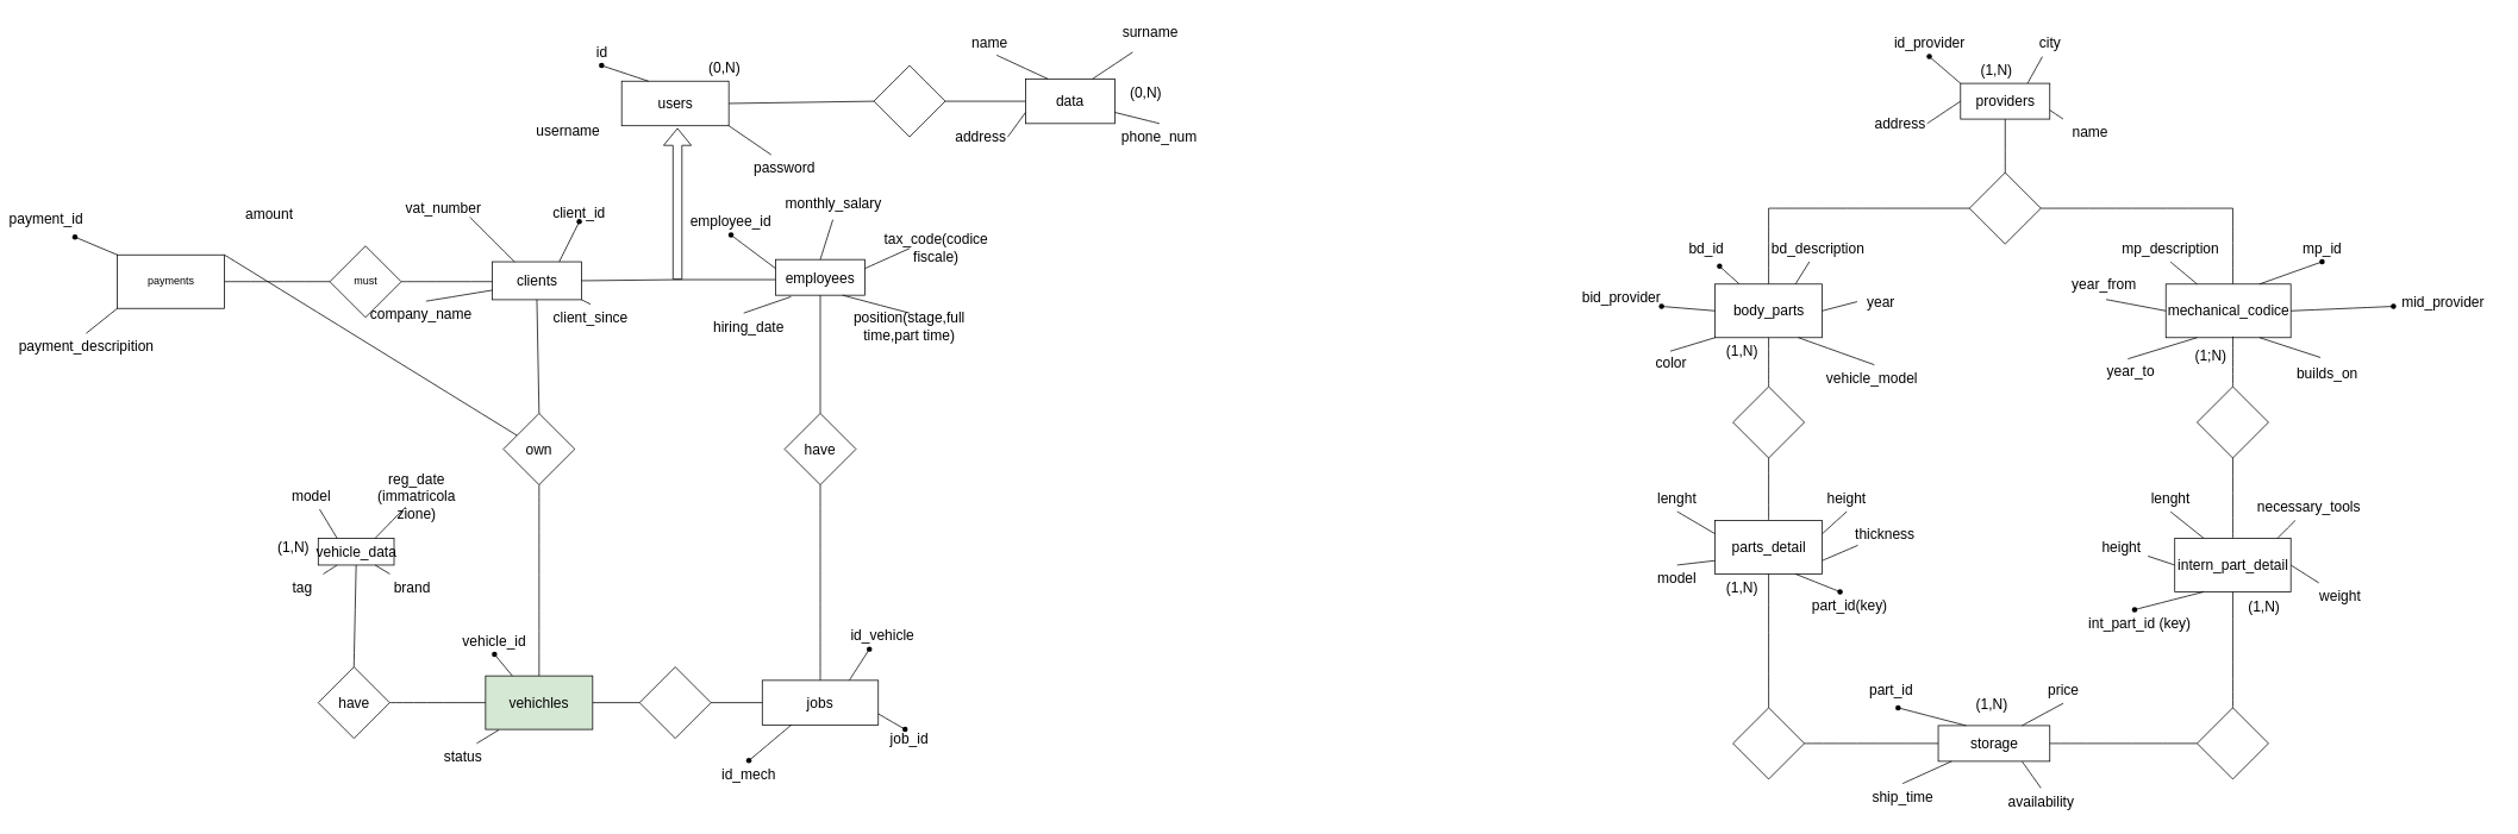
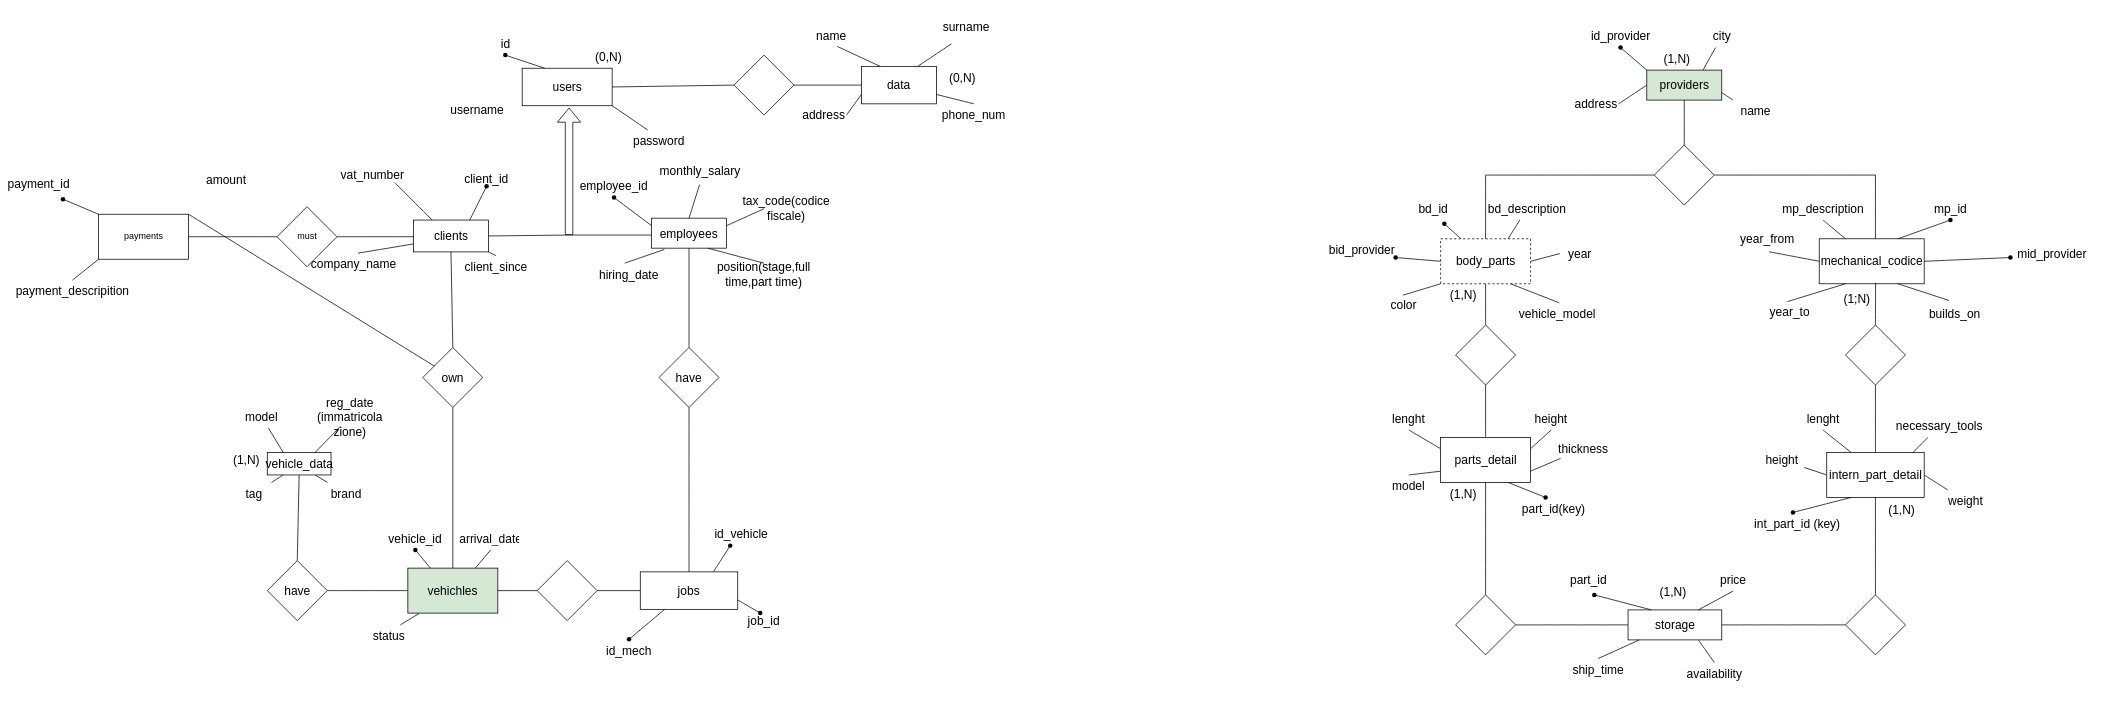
- <mxCell id="165" value="providers" style="rounded=0;whiteSpace=wrap;html=1;fontSize=16;" vertex="1" parent="1"><mxGeometry x="2195.5" y="93" width="100" height="40" as="geometry" /></mxCell>
+ <mxCell id="165" value="providers" style="rounded=0;whiteSpace=wrap;html=1;fontSize=16;fillColor=#d5e8d4;" vertex="1" parent="1"><mxGeometry x="2195.5" y="93" width="100" height="40" as="geometry" /></mxCell>
- <mxCell id="108" value="body_parts" style="rounded=0;whiteSpace=wrap;html=1;fontSize=16;" vertex="1" parent="1"><mxGeometry x="1920.5" y="318" width="120" height="60" as="geometry" /></mxCell>
+ <mxCell id="108" value="body_parts" style="rounded=0;whiteSpace=wrap;html=1;fontSize=16;dashed=1;" vertex="1" parent="1"><mxGeometry x="1920.5" y="318" width="120" height="60" as="geometry" /></mxCell>
- <mxCell id="182" value="vehicle_model" style="text;html=1;align=center;verticalAlign=middle;resizable=0;points=[];autosize=1;strokeColor=none;fillColor=none;fontSize=16;" vertex="1" parent="1"><mxGeometry x="2030.5" y="408" width="130" height="30" as="geometry" /></mxCell>
+ <mxCell id="182" value="vehicle_model" style="text;html=1;align=center;verticalAlign=middle;resizable=0;points=[];autosize=1;strokeColor=none;fillColor=none;fontSize=16;" vertex="1" parent="1"><mxGeometry x="2010.5" y="403" width="130" height="30" as="geometry" /></mxCell>
+ <mxCell id="68" value="arrival_date" style="text;strokeColor=none;fillColor=none;align=left;verticalAlign=middle;spacingLeft=4;spacingRight=4;overflow=hidden;points=[[0,0.5],[1,0.5]];portConstraint=eastwest;rotatable=0;whiteSpace=wrap;html=1;fontSize=16;" vertex="1" parent="1"><mxGeometry x="606" y="703" width="90" height="30" as="geometry" /></mxCell>
+ <mxCell id="70" value="" style="endArrow=none;html=1;rounded=0;fontSize=12;startSize=8;endSize=8;curved=1;entryX=0.531;entryY=0.99;entryDx=0;entryDy=0;entryPerimeter=0;exitX=0.75;exitY=0;exitDx=0;exitDy=0;" edge="1" parent="1" source="66" target="68"><mxGeometry width="50" height="50" relative="1" as="geometry"><mxPoint x="598" y="763" as="sourcePoint" /><mxPoint x="648" y="713" as="targetPoint" /></mxGeometry></mxCell>
